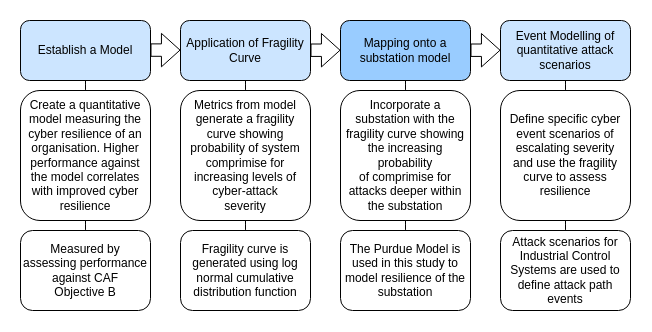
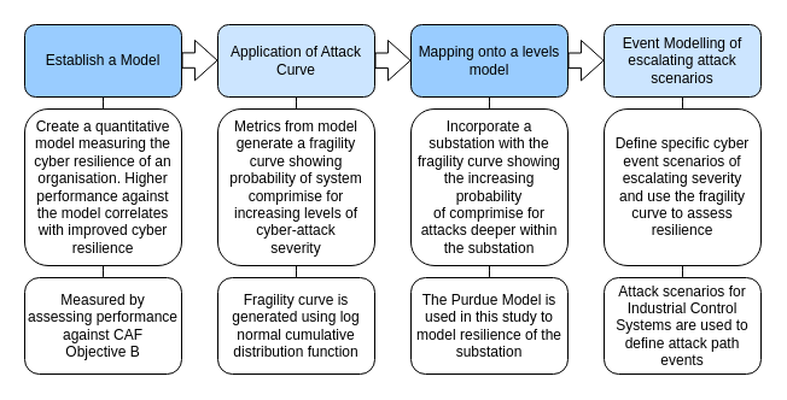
- <mxCell id="3" value="Establish a Model" style="rounded=1;whiteSpace=wrap;html=1;fillColor=#cce5ff;" vertex="1" parent="1"><mxGeometry x="20" y="20" width="130" height="60" as="geometry" /></mxCell>
+ <mxCell id="3" value="Establish a Model" style="rounded=1;whiteSpace=wrap;html=1;fillColor=#99CCFF;" vertex="1" parent="1"><mxGeometry x="20" y="20" width="130" height="60" as="geometry" /></mxCell>
- <mxCell id="4" value="Application of Fragility Curve" style="rounded=1;whiteSpace=wrap;html=1;fillColor=#CCE5FF;" vertex="1" parent="1"><mxGeometry x="180" y="20" width="130" height="60" as="geometry" /></mxCell>
+ <mxCell id="4" value="Application of Attack Curve" style="rounded=1;whiteSpace=wrap;html=1;fillColor=#CCE5FF;" vertex="1" parent="1"><mxGeometry x="180" y="20" width="130" height="60" as="geometry" /></mxCell>
- <mxCell id="5" value="&lt;div&gt;Mapping onto a substation model&lt;/div&gt;" style="rounded=1;whiteSpace=wrap;html=1;fillColor=#99CCFF;" vertex="1" parent="1"><mxGeometry x="340" y="20" width="130" height="60" as="geometry" /></mxCell>
+ <mxCell id="5" value="&lt;div&gt;Mapping onto a levels model&lt;/div&gt;" style="rounded=1;whiteSpace=wrap;html=1;fillColor=#99CCFF;" vertex="1" parent="1"><mxGeometry x="340" y="20" width="130" height="60" as="geometry" /></mxCell>
- <mxCell id="6" value="Event Modelling of quantitative attack scenarios" style="rounded=1;whiteSpace=wrap;html=1;fillColor=#CCE5FF;" vertex="1" parent="1"><mxGeometry x="500" y="20" width="130" height="60" as="geometry" /></mxCell>
+ <mxCell id="6" value="Event Modelling of escalating attack scenarios" style="rounded=1;whiteSpace=wrap;html=1;fillColor=#CCE5FF;" vertex="1" parent="1"><mxGeometry x="500" y="20" width="130" height="60" as="geometry" /></mxCell>
